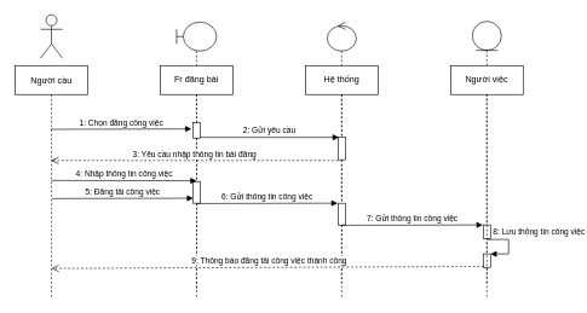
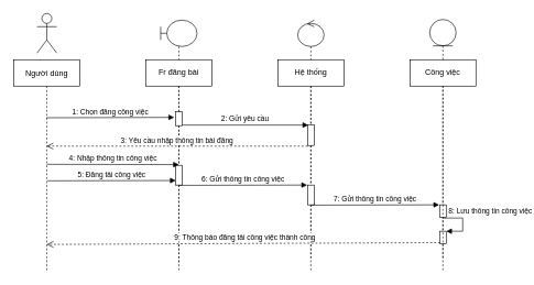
- <mxCell id="24" value="Người việc" style="shape=umlLifeline;perimeter=lifelinePerimeter;whiteSpace=wrap;html=1;container=1;collapsible=0;recursiveResize=0;outlineConnect=0;" vertex="1" parent="1"><mxGeometry x="620" y="90" width="100" height="320" as="geometry" /></mxCell>
+ <mxCell id="24" value="Công việc" style="shape=umlLifeline;perimeter=lifelinePerimeter;whiteSpace=wrap;html=1;container=1;collapsible=0;recursiveResize=0;outlineConnect=0;" vertex="1" parent="1"><mxGeometry x="620" y="90" width="100" height="320" as="geometry" /></mxCell>
- <mxCell id="3" value="Người cầu" style="shape=umlLifeline;perimeter=lifelinePerimeter;container=1;collapsible=0;recursiveResize=0;rounded=0;shadow=0;strokeWidth=1;" parent="1" vertex="1"><mxGeometry x="20" y="90" width="100" height="320" as="geometry" /></mxCell>
+ <mxCell id="3" value="Người dùng" style="shape=umlLifeline;perimeter=lifelinePerimeter;container=1;collapsible=0;recursiveResize=0;rounded=0;shadow=0;strokeWidth=1;" parent="1" vertex="1"><mxGeometry x="20" y="90" width="100" height="320" as="geometry" /></mxCell>
